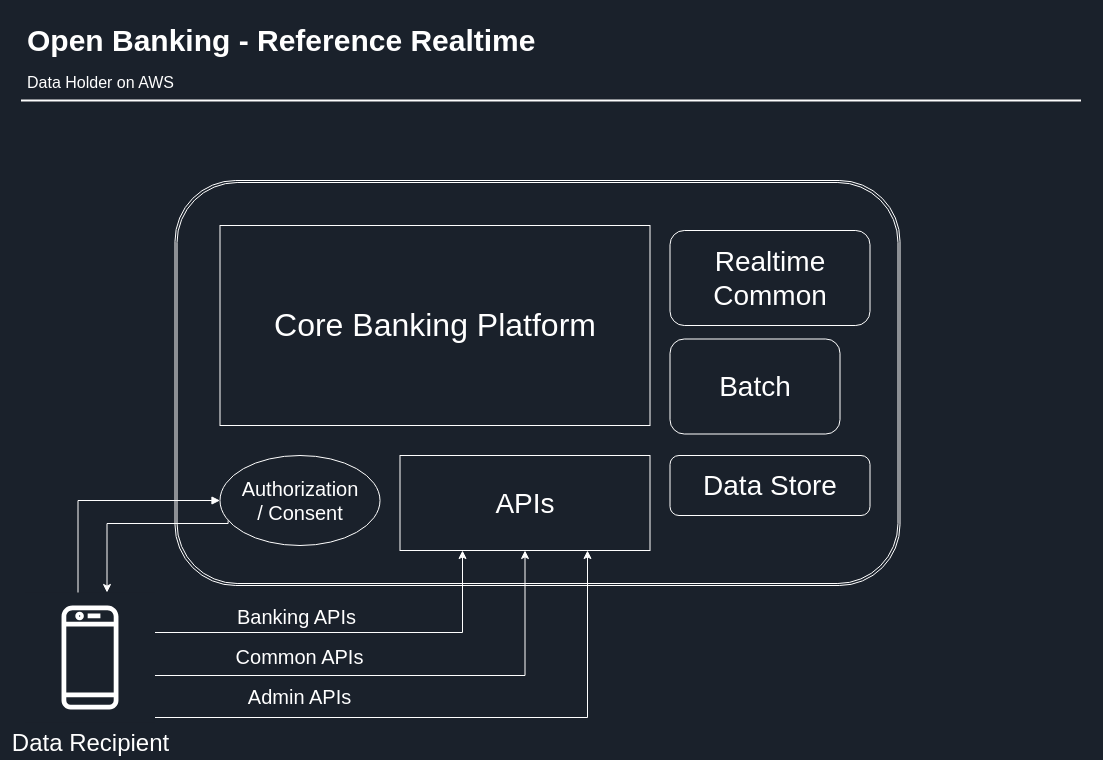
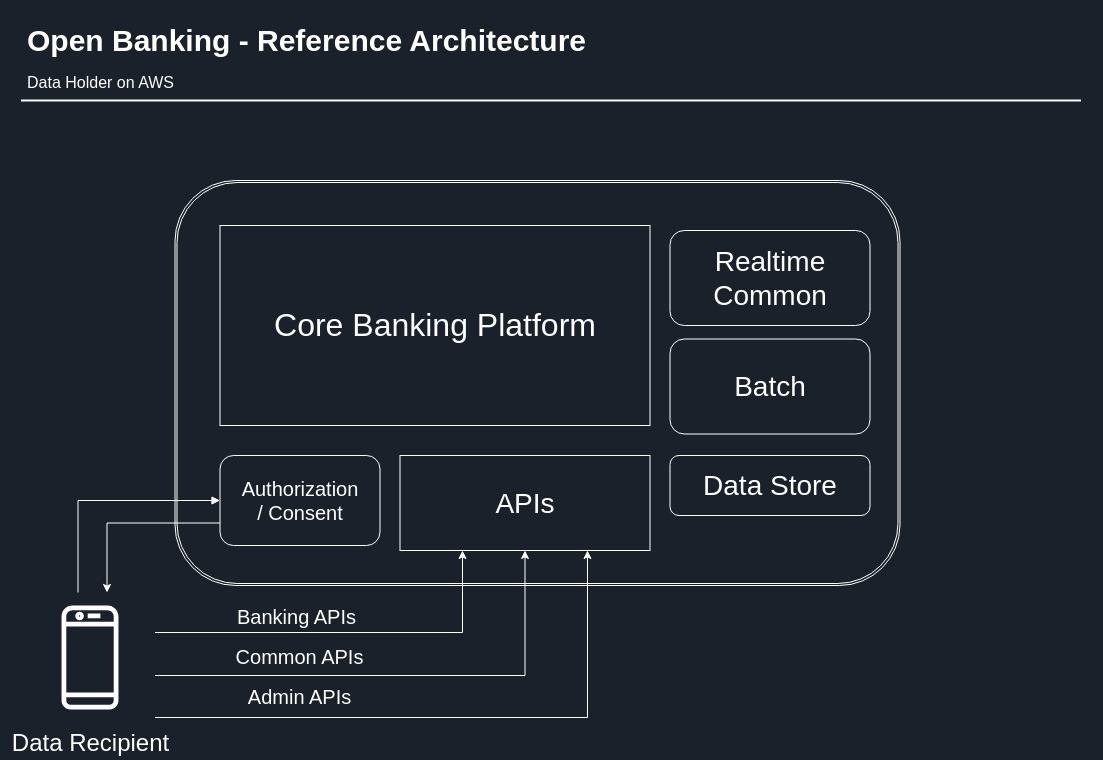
- <mxCell id="3" value="Open Banking - Reference Realtime" style="text;html=1;resizable=0;points=[];autosize=1;align=left;verticalAlign=top;spacingTop=-4;fontSize=30;fontStyle=1;labelBackgroundColor=none;fontColor=#FFFFFF;" vertex="1" parent="1"><mxGeometry x="24.5" y="20" width="570" height="40" as="geometry" /></mxCell>
+ <mxCell id="3" value="Open Banking - Reference Architecture" style="text;html=1;resizable=0;points=[];autosize=1;align=left;verticalAlign=top;spacingTop=-4;fontSize=30;fontStyle=1;labelBackgroundColor=none;fontColor=#FFFFFF;" vertex="1" parent="1"><mxGeometry x="24.5" y="20" width="570" height="40" as="geometry" /></mxCell>
- <mxCell id="10" value="&lt;span style=&quot;font-size: 28px&quot;&gt;Batch&lt;br&gt;&lt;/span&gt;" style="rounded=1;whiteSpace=wrap;html=1;strokeColor=#FFFFFF;fontColor=#FFFFFF;fillColor=#1A212B;" vertex="1" parent="1"><mxGeometry x="669.5" y="338.5" width="170" height="95" as="geometry" /></mxCell>
+ <mxCell id="10" value="&lt;span style=&quot;font-size: 28px&quot;&gt;Batch&lt;br&gt;&lt;/span&gt;" style="rounded=1;whiteSpace=wrap;html=1;strokeColor=#FFFFFF;fontColor=#FFFFFF;fillColor=#1A212B;" vertex="1" parent="1"><mxGeometry x="669.5" y="338.5" width="200" height="95" as="geometry" /></mxCell>
- <mxCell id="13" value="&lt;span style=&quot;font-size: 20px;&quot;&gt;Authorization&lt;br style=&quot;font-size: 20px;&quot;&gt;/ Consent&lt;br style=&quot;font-size: 20px;&quot;&gt;&lt;/span&gt;" style="ellipse;whiteSpace=wrap;html=1;strokeColor=#FFFFFF;fontColor=#FFFFFF;fontSize=20;fillColor=#1A212B;" vertex="1" parent="1"><mxGeometry x="219.5" y="455" width="160" height="90" as="geometry" /></mxCell>
+ <mxCell id="13" value="&lt;span style=&quot;font-size: 20px;&quot;&gt;Authorization&lt;br style=&quot;font-size: 20px;&quot;&gt;/ Consent&lt;br style=&quot;font-size: 20px;&quot;&gt;&lt;/span&gt;" style="rounded=1;whiteSpace=wrap;html=1;strokeColor=#FFFFFF;fontColor=#FFFFFF;fontSize=20;fillColor=#1A212B;" vertex="1" parent="1"><mxGeometry x="219.5" y="455" width="160" height="90" as="geometry" /></mxCell>
